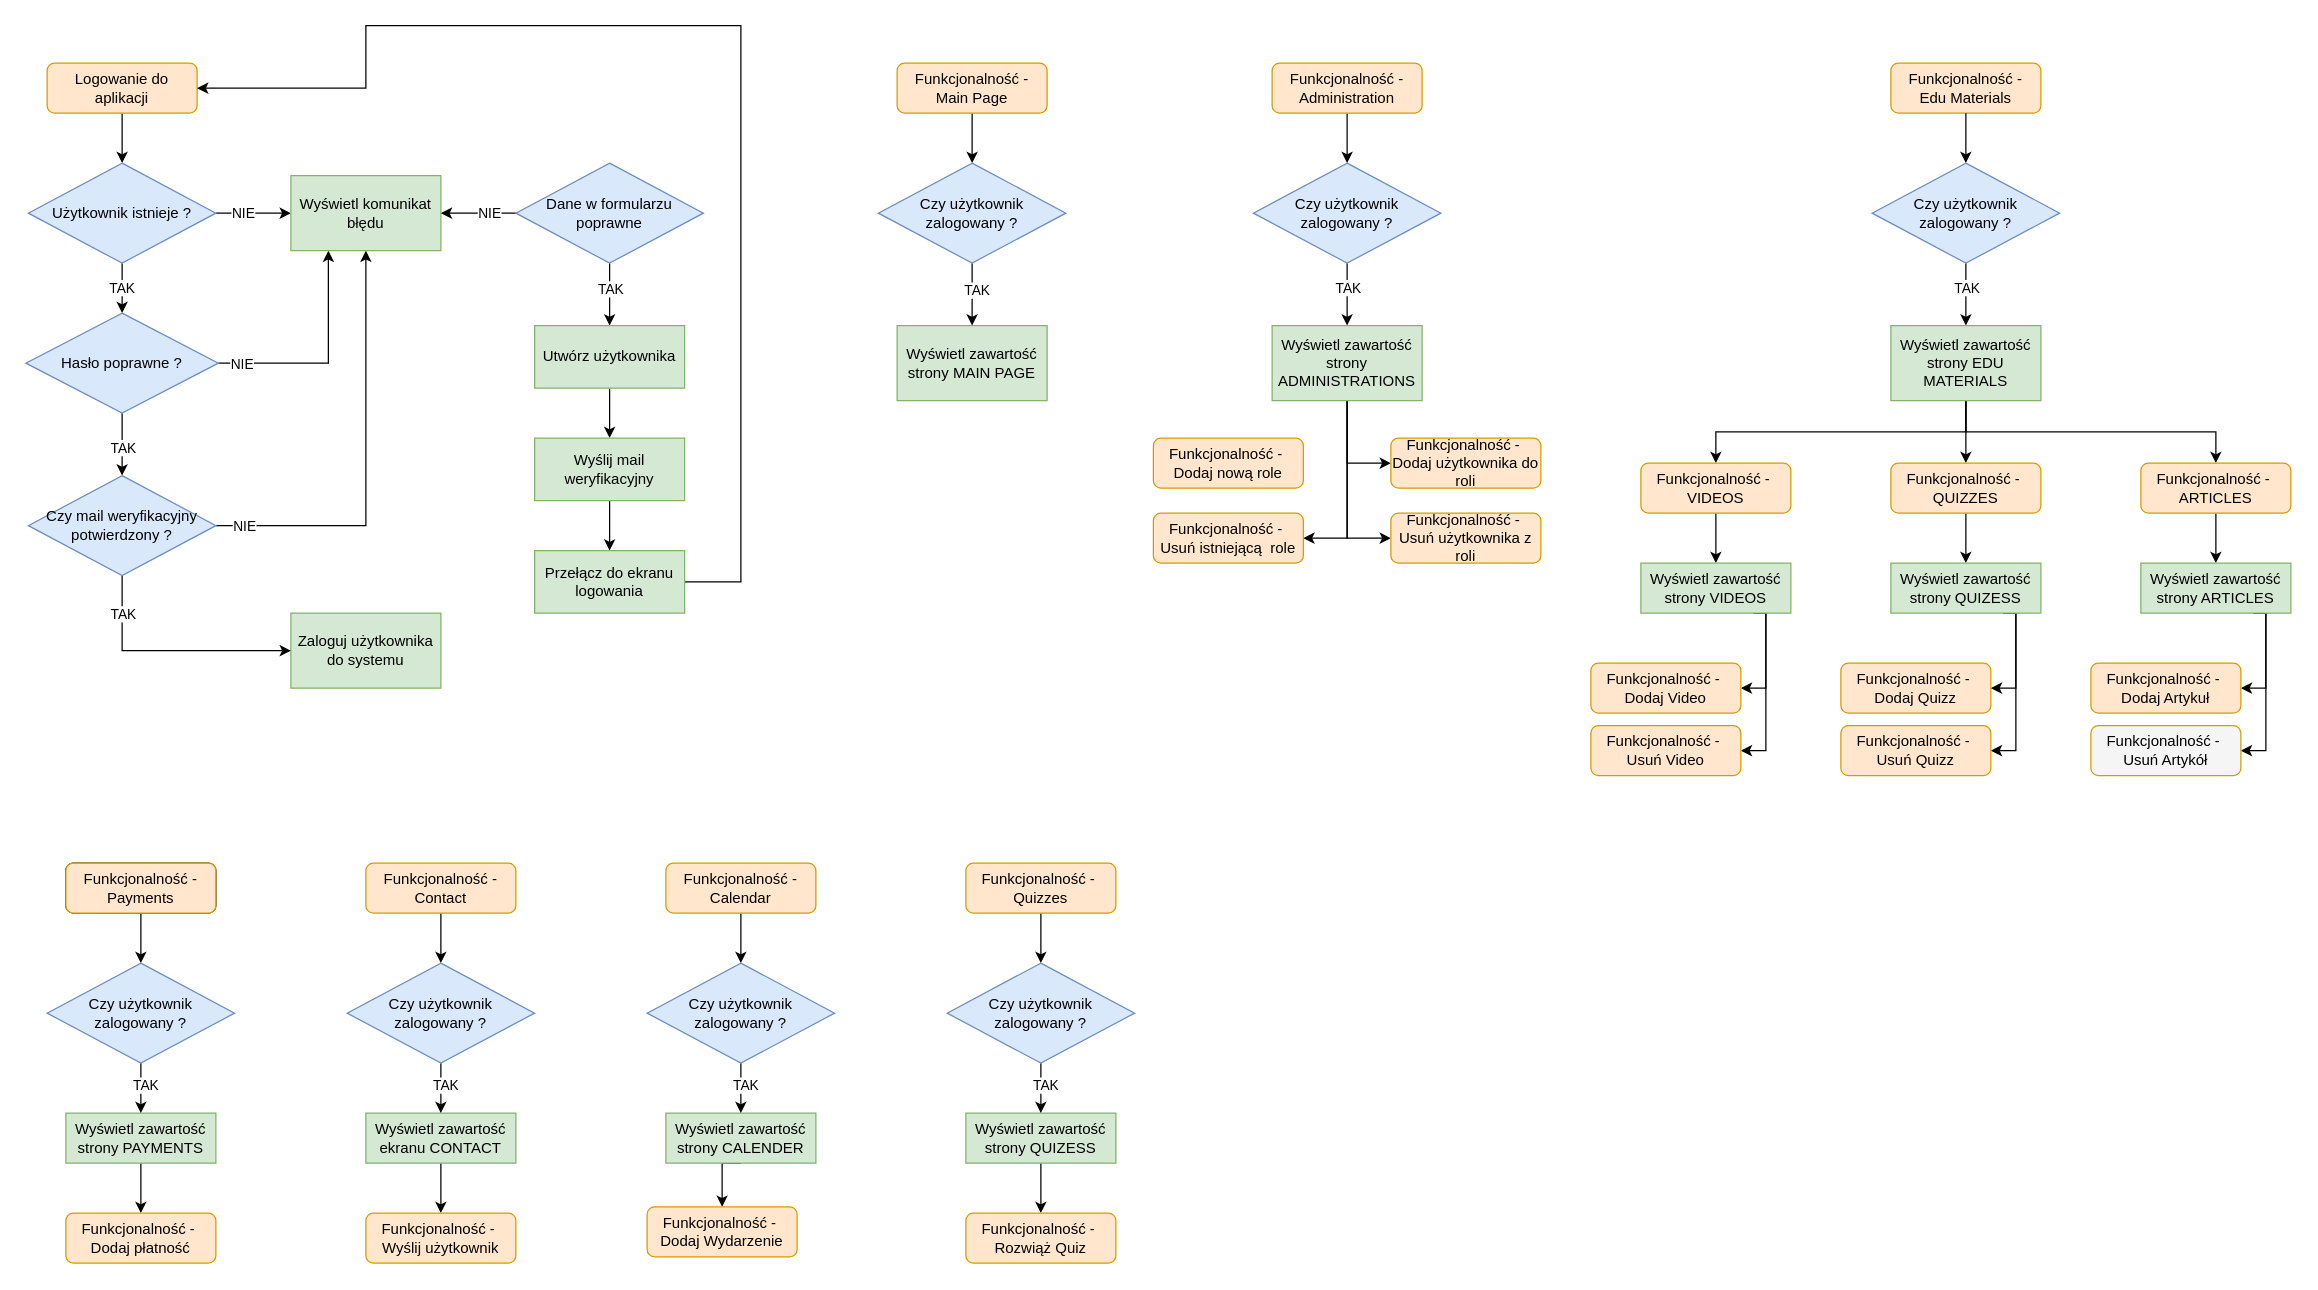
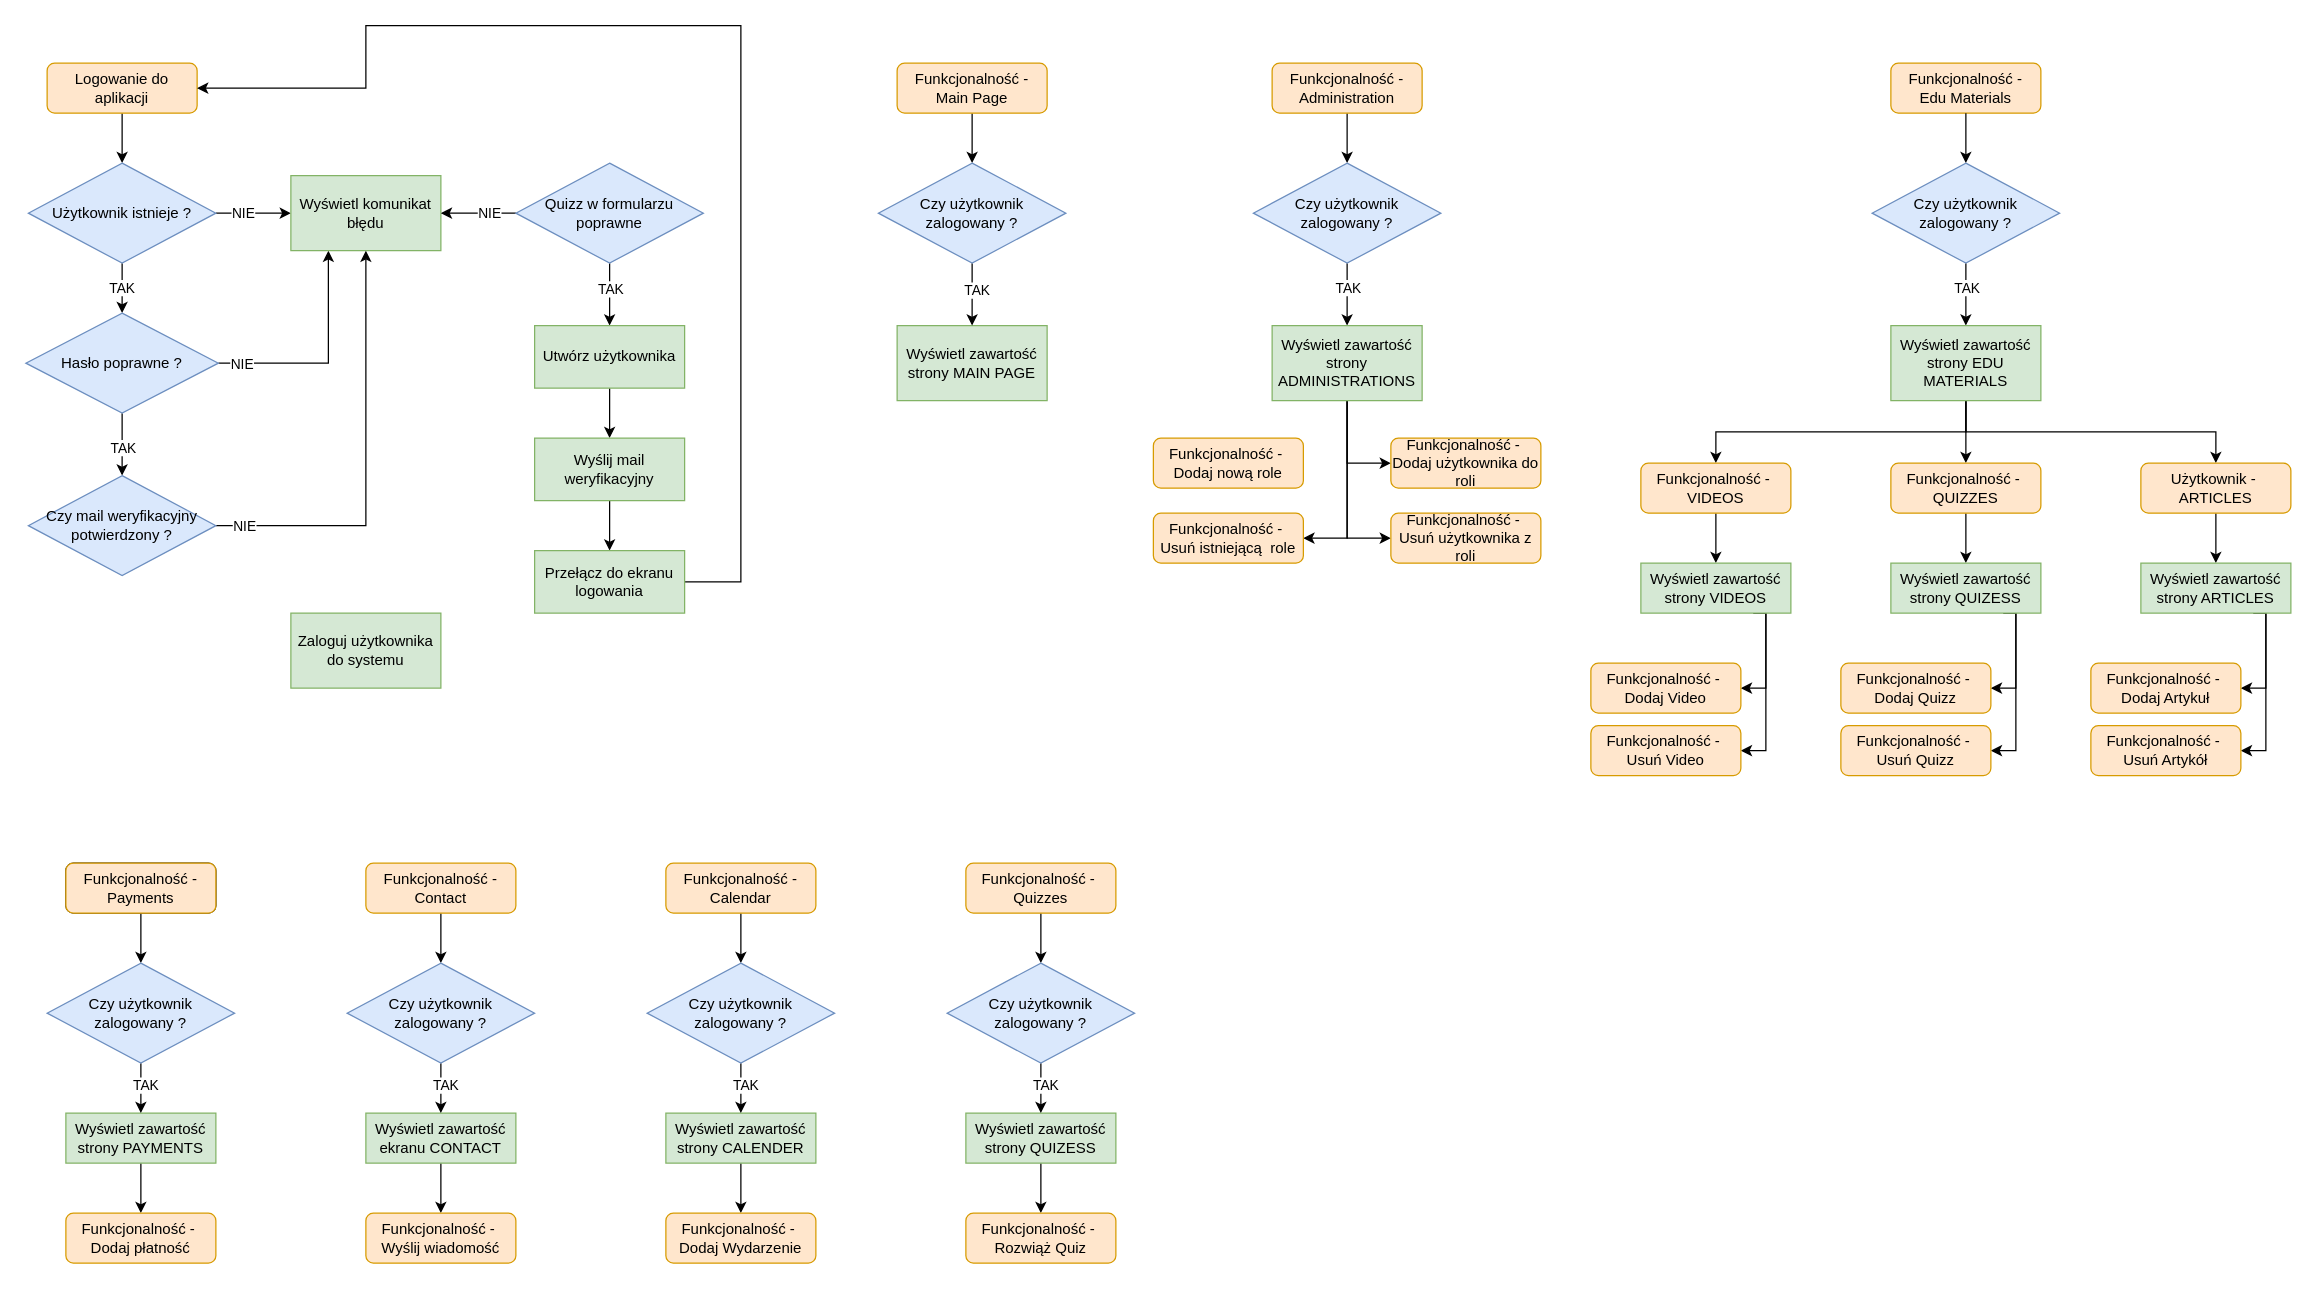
- <mxCell id="18" value="Dane w formularzu poprawne" style="rhombus;whiteSpace=wrap;html=1;fillColor=#dae8fc;strokeColor=#6c8ebf;" vertex="1" parent="1"><mxGeometry x="412" y="130" width="150" height="80" as="geometry" /></mxCell>
+ <mxCell id="18" value="Quizz w formularzu poprawne" style="rhombus;whiteSpace=wrap;html=1;fillColor=#dae8fc;strokeColor=#6c8ebf;" vertex="1" parent="1"><mxGeometry x="412" y="130" width="150" height="80" as="geometry" /></mxCell>
- <mxCell id="72" value="Funkcjonalność -&amp;nbsp;&lt;br&gt;ARTICLES" style="rounded=1;whiteSpace=wrap;html=1;fontSize=12;glass=0;strokeWidth=1;shadow=0;fillColor=#ffe6cc;strokeColor=#d79b00;" vertex="1" parent="1"><mxGeometry x="1712" y="370" width="120" height="40" as="geometry" /></mxCell>
+ <mxCell id="72" value="Użytkownik -&amp;nbsp;&lt;br&gt;ARTICLES" style="rounded=1;whiteSpace=wrap;html=1;fontSize=12;glass=0;strokeWidth=1;shadow=0;fillColor=#ffe6cc;strokeColor=#d79b00;" vertex="1" parent="1"><mxGeometry x="1712" y="370" width="120" height="40" as="geometry" /></mxCell>
- <mxCell id="23" value="" style="edgeStyle=orthogonalEdgeStyle;rounded=0;orthogonalLoop=1;jettySize=auto;html=1;entryX=0;entryY=0.5;entryDx=0;entryDy=0;" edge="1" parent="1" source="27" target="13"><mxGeometry relative="1" as="geometry"><Array as="points"><mxPoint x="97" y="520" /></Array></mxGeometry></mxCell>
- <mxCell id="24" value="TAK" style="edgeLabel;html=1;align=center;verticalAlign=middle;resizable=0;points=[];" vertex="1" connectable="0" parent="23"><mxGeometry x="-0.26" y="2" relative="1" as="geometry"><mxPoint x="-12" y="-28" as="offset" /></mxGeometry></mxCell>
- <mxCell id="87" value="Funkcjonalność -&amp;nbsp;&lt;br&gt;Usuń Artykół" style="rounded=1;whiteSpace=wrap;html=1;fontSize=12;glass=0;strokeWidth=1;shadow=0;fillColor=#f5f5f5;strokeColor=#d79b00;" vertex="1" parent="1"><mxGeometry x="1672" y="580" width="120" height="40" as="geometry" /></mxCell>
+ <mxCell id="87" value="Funkcjonalność -&amp;nbsp;&lt;br&gt;Usuń Artykół" style="rounded=1;whiteSpace=wrap;html=1;fontSize=12;glass=0;strokeWidth=1;shadow=0;fillColor=#ffe6cc;strokeColor=#d79b00;" vertex="1" parent="1"><mxGeometry x="1672" y="580" width="120" height="40" as="geometry" /></mxCell>
- <mxCell id="105" value="Funkcjonalność -&amp;nbsp;&lt;br&gt;Dodaj Wydarzenie" style="rounded=1;whiteSpace=wrap;html=1;fontSize=12;glass=0;strokeWidth=1;shadow=0;fillColor=#ffe6cc;strokeColor=#d79b00;" vertex="1" parent="1"><mxGeometry x="517" y="965" width="120" height="40" as="geometry" /></mxCell>
+ <mxCell id="105" value="Funkcjonalność -&amp;nbsp;&lt;br&gt;Dodaj Wydarzenie" style="rounded=1;whiteSpace=wrap;html=1;fontSize=12;glass=0;strokeWidth=1;shadow=0;fillColor=#ffe6cc;strokeColor=#d79b00;" vertex="1" parent="1"><mxGeometry x="532" y="970" width="120" height="40" as="geometry" /></mxCell>
- <mxCell id="99" value="Funkcjonalność -&amp;nbsp;&lt;br&gt;Wyślij użytkownik" style="rounded=1;whiteSpace=wrap;html=1;fontSize=12;glass=0;strokeWidth=1;shadow=0;fillColor=#ffe6cc;strokeColor=#d79b00;" vertex="1" parent="1"><mxGeometry x="292" y="970" width="120" height="40" as="geometry" /></mxCell>
+ <mxCell id="99" value="Funkcjonalność -&amp;nbsp;&lt;br&gt;Wyślij wiadomość" style="rounded=1;whiteSpace=wrap;html=1;fontSize=12;glass=0;strokeWidth=1;shadow=0;fillColor=#ffe6cc;strokeColor=#d79b00;" vertex="1" parent="1"><mxGeometry x="292" y="970" width="120" height="40" as="geometry" /></mxCell>
